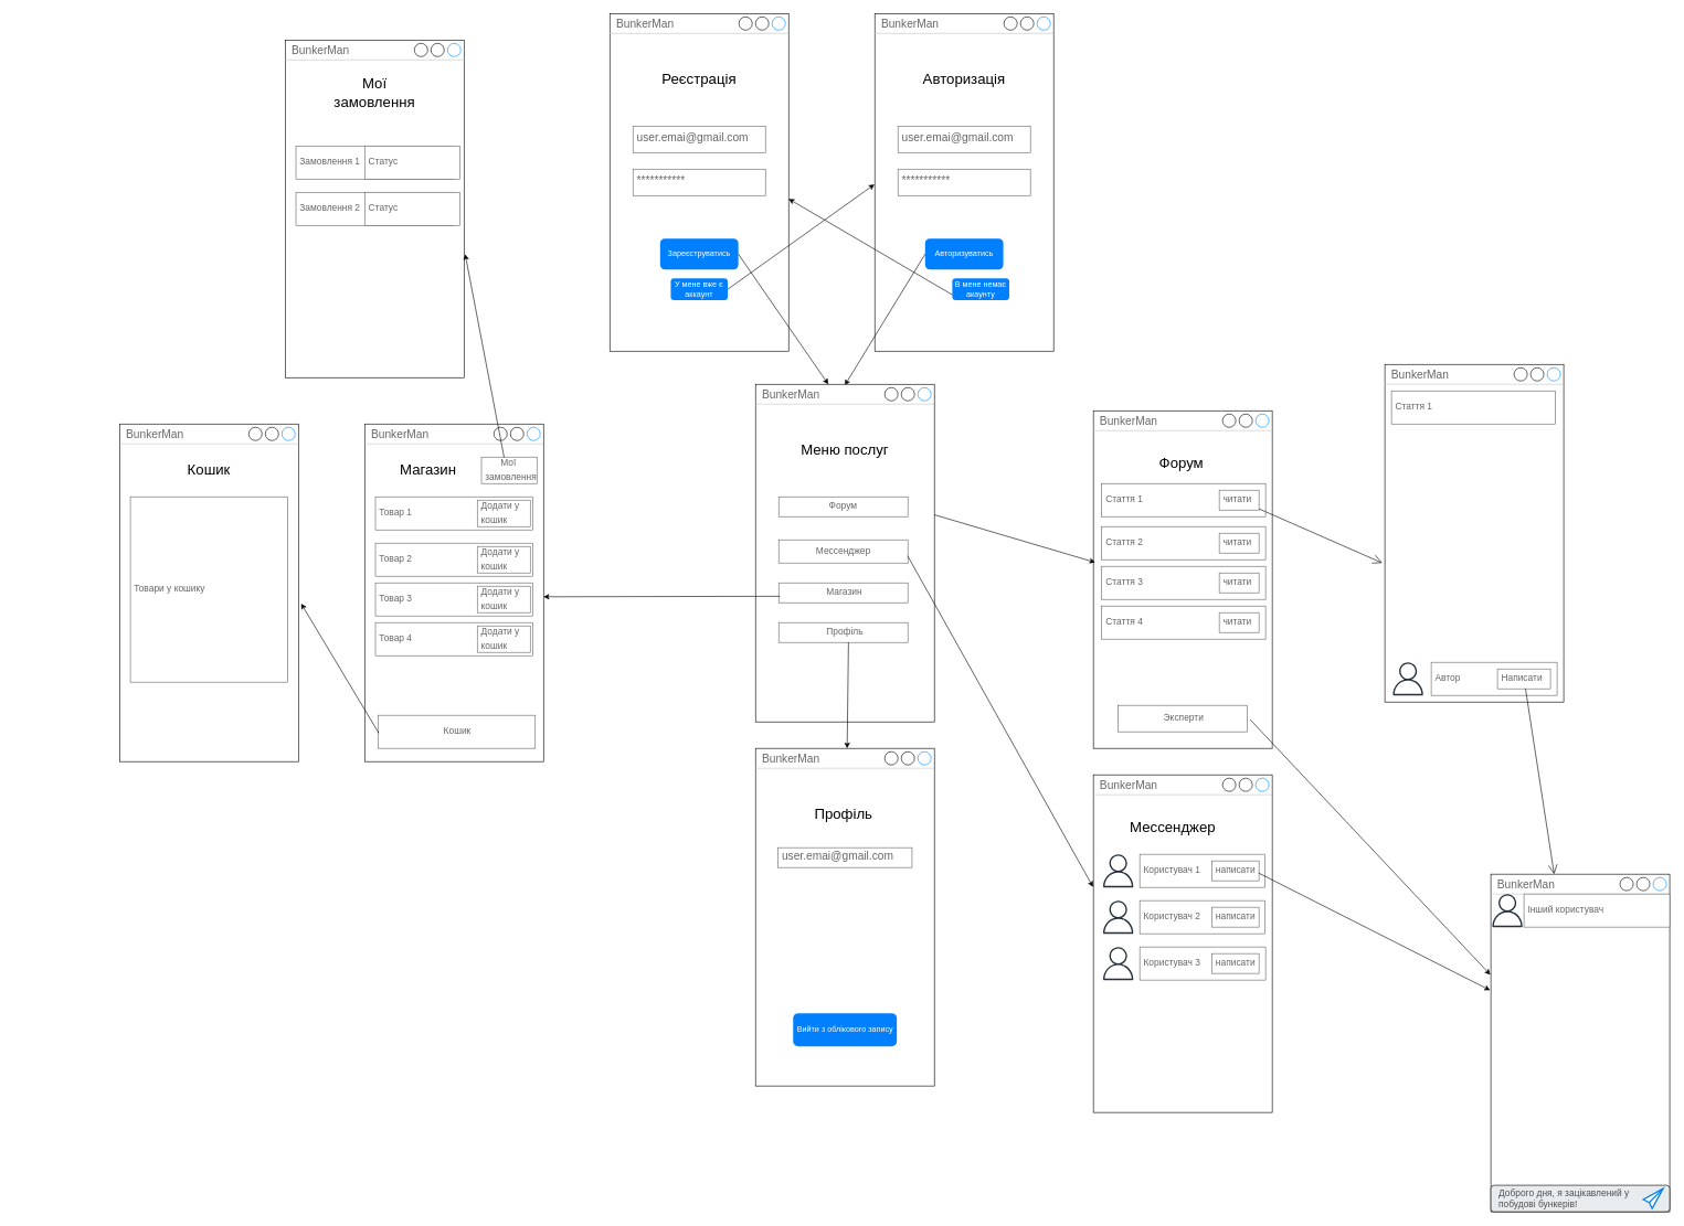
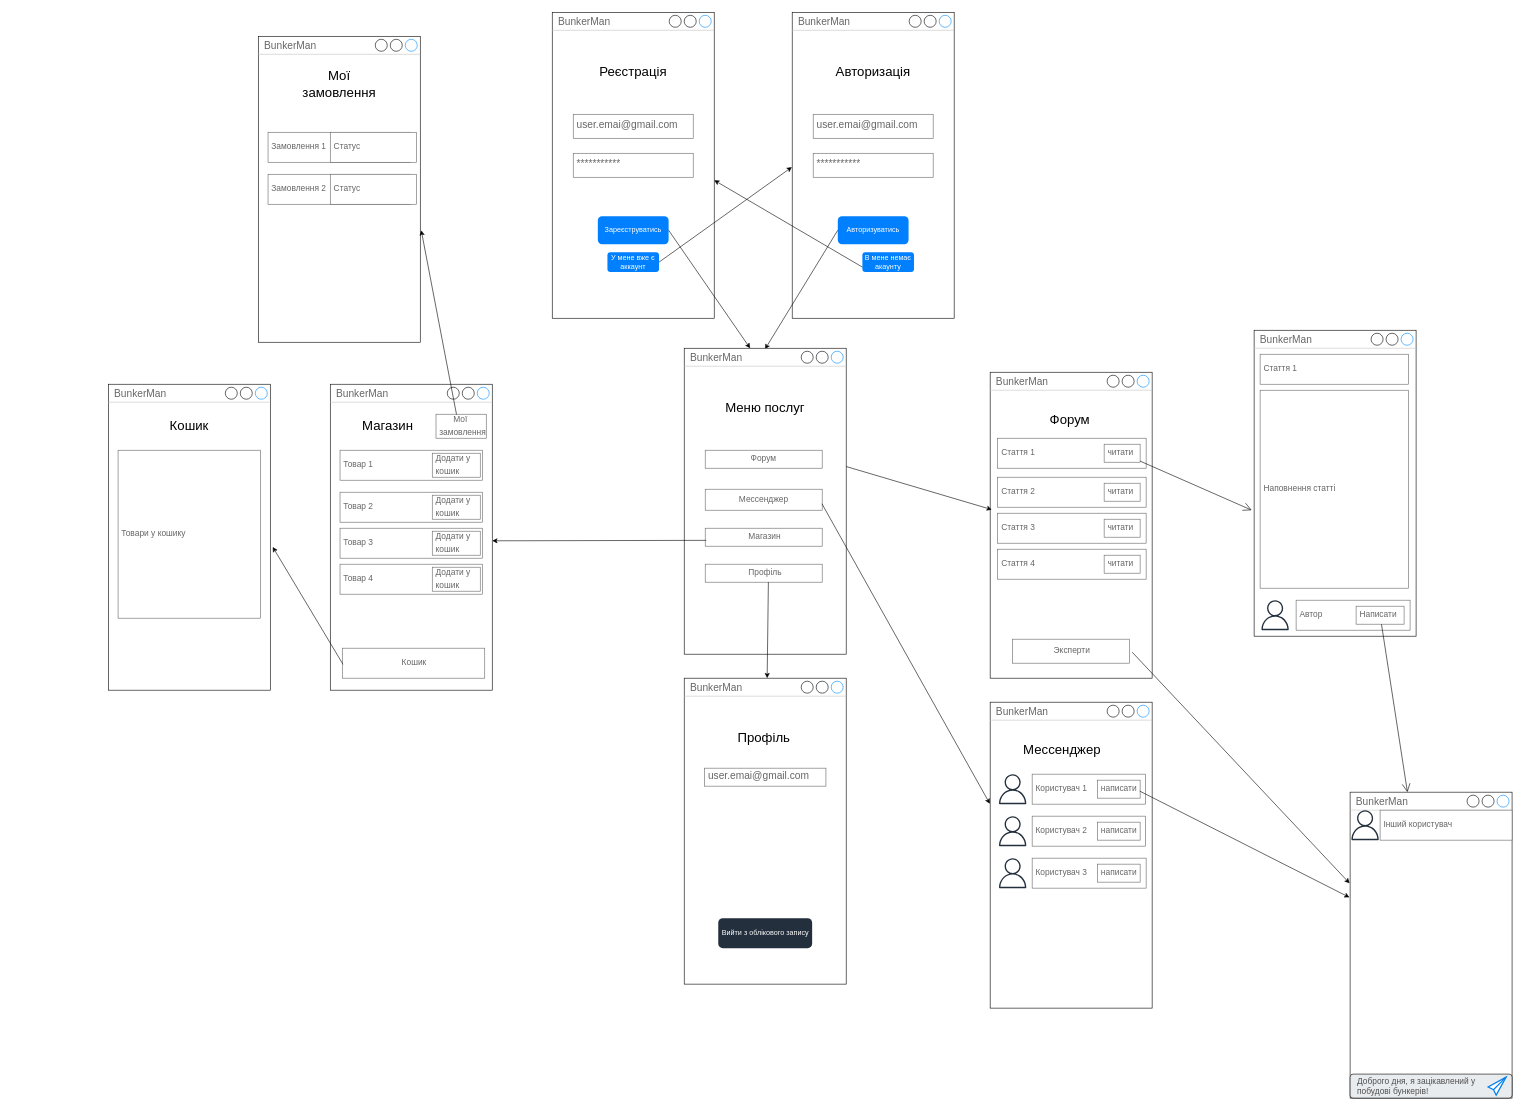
+ <mxCell id="76" value="&lt;span style=&quot;font-size: 14px;&quot;&gt;Наповнення статті&lt;/span&gt;" style="strokeWidth=1;shadow=0;dashed=0;align=center;html=1;shape=mxgraph.mockup.text.textBox;fontColor=#666666;align=left;fontSize=17;spacingLeft=4;spacingTop=-3;whiteSpace=wrap;strokeColor=#666666;mainText=" parent="1" vertex="1"><mxGeometry x="2100" y="650" width="247.5" height="330" as="geometry" /></mxCell>
- <mxCell id="42" value="Вийти з облікового запису" style="rounded=1;fillColor=#007FFF;strokeColor=none;html=1;whiteSpace=wrap;fontColor=#ffffff;align=center;verticalAlign=middle;fontStyle=0;fontSize=12;sketch=0;" parent="38" vertex="1"><mxGeometry x="56.75" y="400" width="156.5" height="50" as="geometry" /></mxCell>
+ <mxCell id="42" value="Вийти з облікового запису" style="rounded=1;fillColor=#232f3d;strokeColor=none;html=1;whiteSpace=wrap;fontColor=#ffffff;align=center;verticalAlign=middle;fontStyle=0;fontSize=12;sketch=0;" parent="38" vertex="1"><mxGeometry x="56.75" y="400" width="156.5" height="50" as="geometry" /></mxCell>
